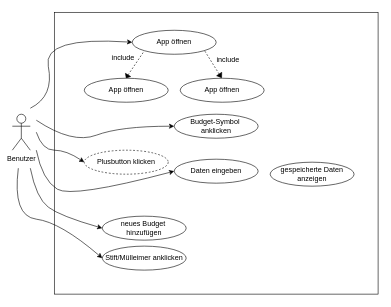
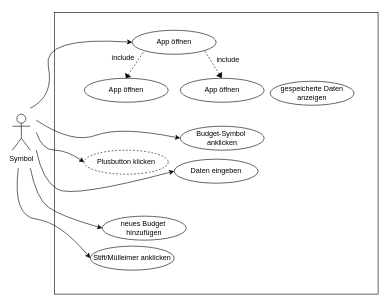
- <mxCell id="15" value="Budget-Symbol&amp;nbsp; anklicken" style="ellipse;whiteSpace=wrap;html=1;" vertex="1" parent="1"><mxGeometry x="290" y="190" width="140" height="40" as="geometry" /></mxCell>
+ <mxCell id="15" value="Budget-Symbol&amp;nbsp; anklicken" style="ellipse;whiteSpace=wrap;html=1;" vertex="1" parent="1"><mxGeometry x="300" y="210" width="140" height="40" as="geometry" /></mxCell>
- <mxCell id="21" value="Benutzer" style="shape=umlActor;verticalLabelPosition=bottom;verticalAlign=top;html=1;outlineConnect=0;" vertex="1" parent="1"><mxGeometry x="20" y="190" width="30" height="60" as="geometry" /></mxCell>
+ <mxCell id="21" value="Symbol" style="shape=umlActor;verticalLabelPosition=bottom;verticalAlign=top;html=1;outlineConnect=0;" vertex="1" parent="1"><mxGeometry x="20" y="190" width="30" height="60" as="geometry" /></mxCell>
- <mxCell id="19" value="gespeicherte Daten anzeigen" style="ellipse;whiteSpace=wrap;html=1;" vertex="1" parent="1"><mxGeometry x="450" y="270" width="140" height="40" as="geometry" /></mxCell>
+ <mxCell id="19" value="gespeicherte Daten anzeigen" style="ellipse;whiteSpace=wrap;html=1;" vertex="1" parent="1"><mxGeometry x="450" y="135" width="140" height="40" as="geometry" /></mxCell>
- <mxCell id="20" value="Stift/Mülleimer anklicken" style="ellipse;whiteSpace=wrap;html=1;" vertex="1" parent="1"><mxGeometry x="170" y="410" width="140" height="40" as="geometry" /></mxCell>
+ <mxCell id="20" value="Stift/Mülleimer anklicken" style="ellipse;whiteSpace=wrap;html=1;" vertex="1" parent="1"><mxGeometry x="150" y="410" width="140" height="40" as="geometry" /></mxCell>
